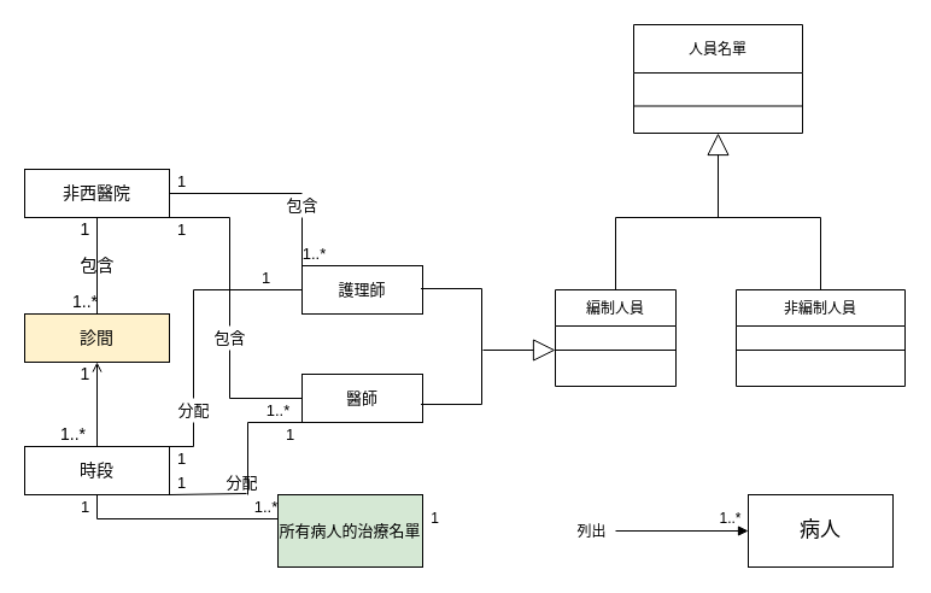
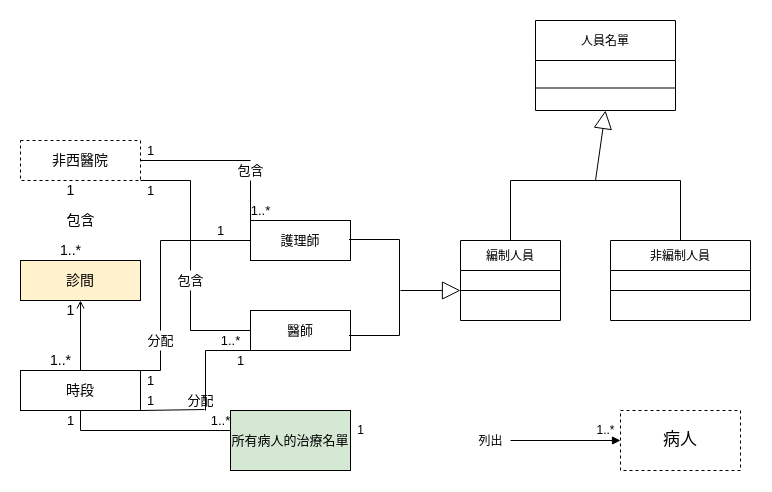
- <mxCell id="55" value="人員名單" style="swimlane;fontStyle=0;childLayout=stackLayout;horizontal=1;startSize=40;horizontalStack=0;resizeParent=1;resizeParentMax=0;resizeLast=0;collapsible=1;marginBottom=0;fontSize=12;" parent="1" vertex="1"><mxGeometry x="525" y="20" width="140" height="90" as="geometry" /></mxCell>
+ <mxCell id="55" value="人員名單" style="swimlane;fontStyle=0;childLayout=stackLayout;horizontal=1;startSize=40;horizontalStack=0;resizeParent=1;resizeParentMax=0;resizeLast=0;collapsible=1;marginBottom=0;fontSize=12;" parent="1" vertex="1"><mxGeometry x="535" y="20" width="140" height="90" as="geometry" /></mxCell>
- <mxCell id="2" value="非西醫院" style="rounded=0;whiteSpace=wrap;html=1;fontSize=14;" parent="1" vertex="1"><mxGeometry x="20" y="140" width="120" height="40" as="geometry" /></mxCell>
+ <mxCell id="2" value="非西醫院" style="rounded=0;whiteSpace=wrap;html=1;fontSize=14;dashed=1;" parent="1" vertex="1"><mxGeometry x="20" y="140" width="120" height="40" as="geometry" /></mxCell>
- <mxCell id="5" value="" style="endArrow=none;html=1;fontSize=14;entryX=0.5;entryY=1;entryDx=0;entryDy=0;exitX=0.5;exitY=0;exitDx=0;exitDy=0;" parent="1" source="3" target="2" edge="1"><mxGeometry width="50" height="50" relative="1" as="geometry"><mxPoint x="55" y="240" as="sourcePoint" /><mxPoint x="105" y="190" as="targetPoint" /></mxGeometry></mxCell>
- <mxCell id="46" value="&lt;font style=&quot;font-size: 17px&quot;&gt;病人&lt;/font&gt;" style="rounded=0;whiteSpace=wrap;html=1;fontSize=13;" parent="1" vertex="1"><mxGeometry x="620" y="410" width="120" height="60" as="geometry" /></mxCell>
+ <mxCell id="46" value="&lt;font style=&quot;font-size: 17px&quot;&gt;病人&lt;/font&gt;" style="rounded=0;whiteSpace=wrap;html=1;fontSize=13;dashed=1;" parent="1" vertex="1"><mxGeometry x="620" y="410" width="120" height="60" as="geometry" /></mxCell>
